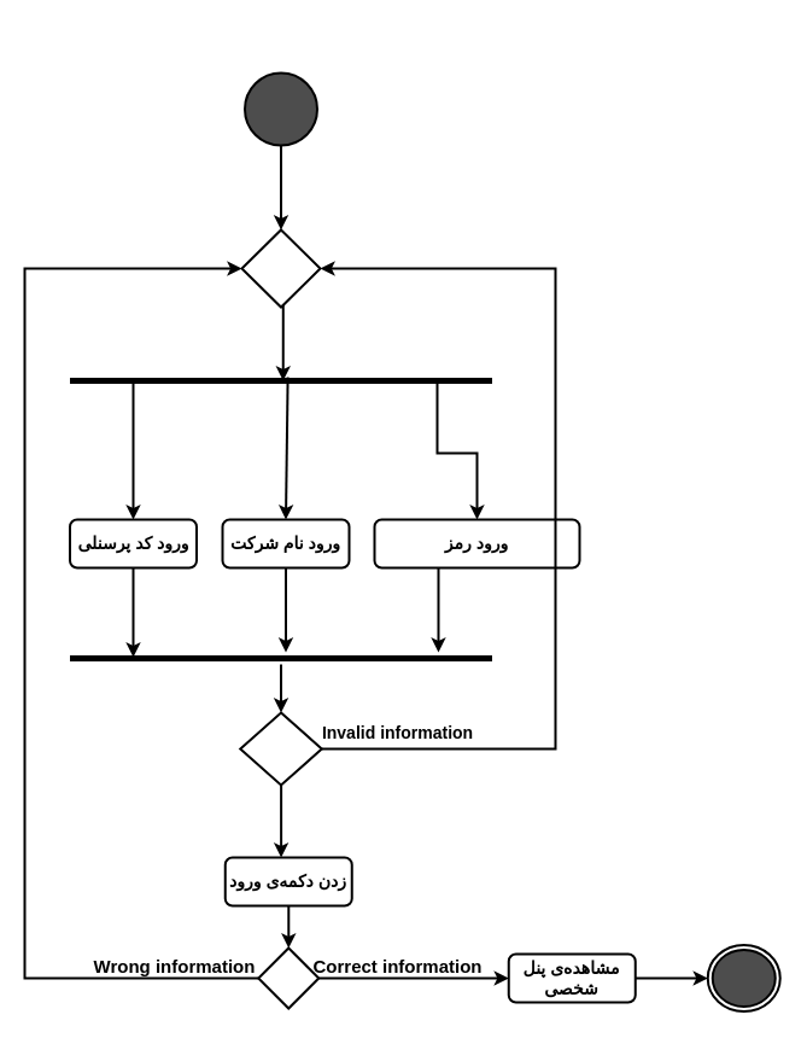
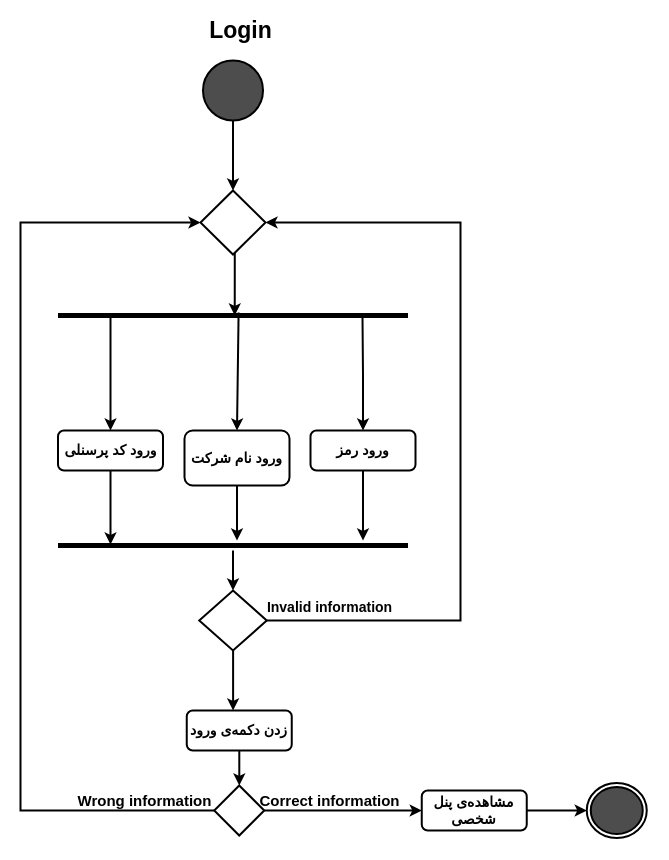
+ <mxCell id="17" value="&lt;font size=&quot;1&quot;&gt;&lt;b style=&quot;font-size: 23px&quot;&gt;Login&lt;/b&gt;&lt;/font&gt;" style="text;html=1;align=center;verticalAlign=middle;resizable=0;points=[];autosize=1;strokeWidth=2;" parent="1" vertex="1"><mxGeometry x="200" y="20" width="80" height="20" as="geometry" /></mxCell>
- <mxCell id="8" value="&lt;font style=&quot;font-size: 14px&quot;&gt;&lt;b&gt;ورود نام شرکت&lt;/b&gt;&lt;/font&gt;" style="rounded=1;whiteSpace=wrap;html=1;strokeColor=#000000;fillColor=none;strokeWidth=2;" parent="1" vertex="1"><mxGeometry x="184" y="430" width="105" height="40" as="geometry" /></mxCell>
+ <mxCell id="8" value="&lt;font style=&quot;font-size: 14px&quot;&gt;&lt;b&gt;ورود نام شرکت&lt;/b&gt;&lt;/font&gt;" style="rounded=1;whiteSpace=wrap;html=1;strokeColor=#000000;fillColor=none;strokeWidth=2;" parent="1" vertex="1"><mxGeometry x="184" y="430" width="105" height="55" as="geometry" /></mxCell>
- <mxCell id="11" value="&lt;span style=&quot;font-size: 14px&quot;&gt;&lt;b&gt;ورود رمز&lt;/b&gt;&lt;/span&gt;" style="rounded=1;whiteSpace=wrap;html=1;strokeColor=#000000;fillColor=none;strokeWidth=2;" parent="1" vertex="1"><mxGeometry x="310" y="430" width="170" height="40" as="geometry" /></mxCell>
+ <mxCell id="11" value="&lt;span style=&quot;font-size: 14px&quot;&gt;&lt;b&gt;ورود رمز&lt;/b&gt;&lt;/span&gt;" style="rounded=1;whiteSpace=wrap;html=1;strokeColor=#000000;fillColor=none;strokeWidth=2;" parent="1" vertex="1"><mxGeometry x="310" y="430" width="105" height="40" as="geometry" /></mxCell>
